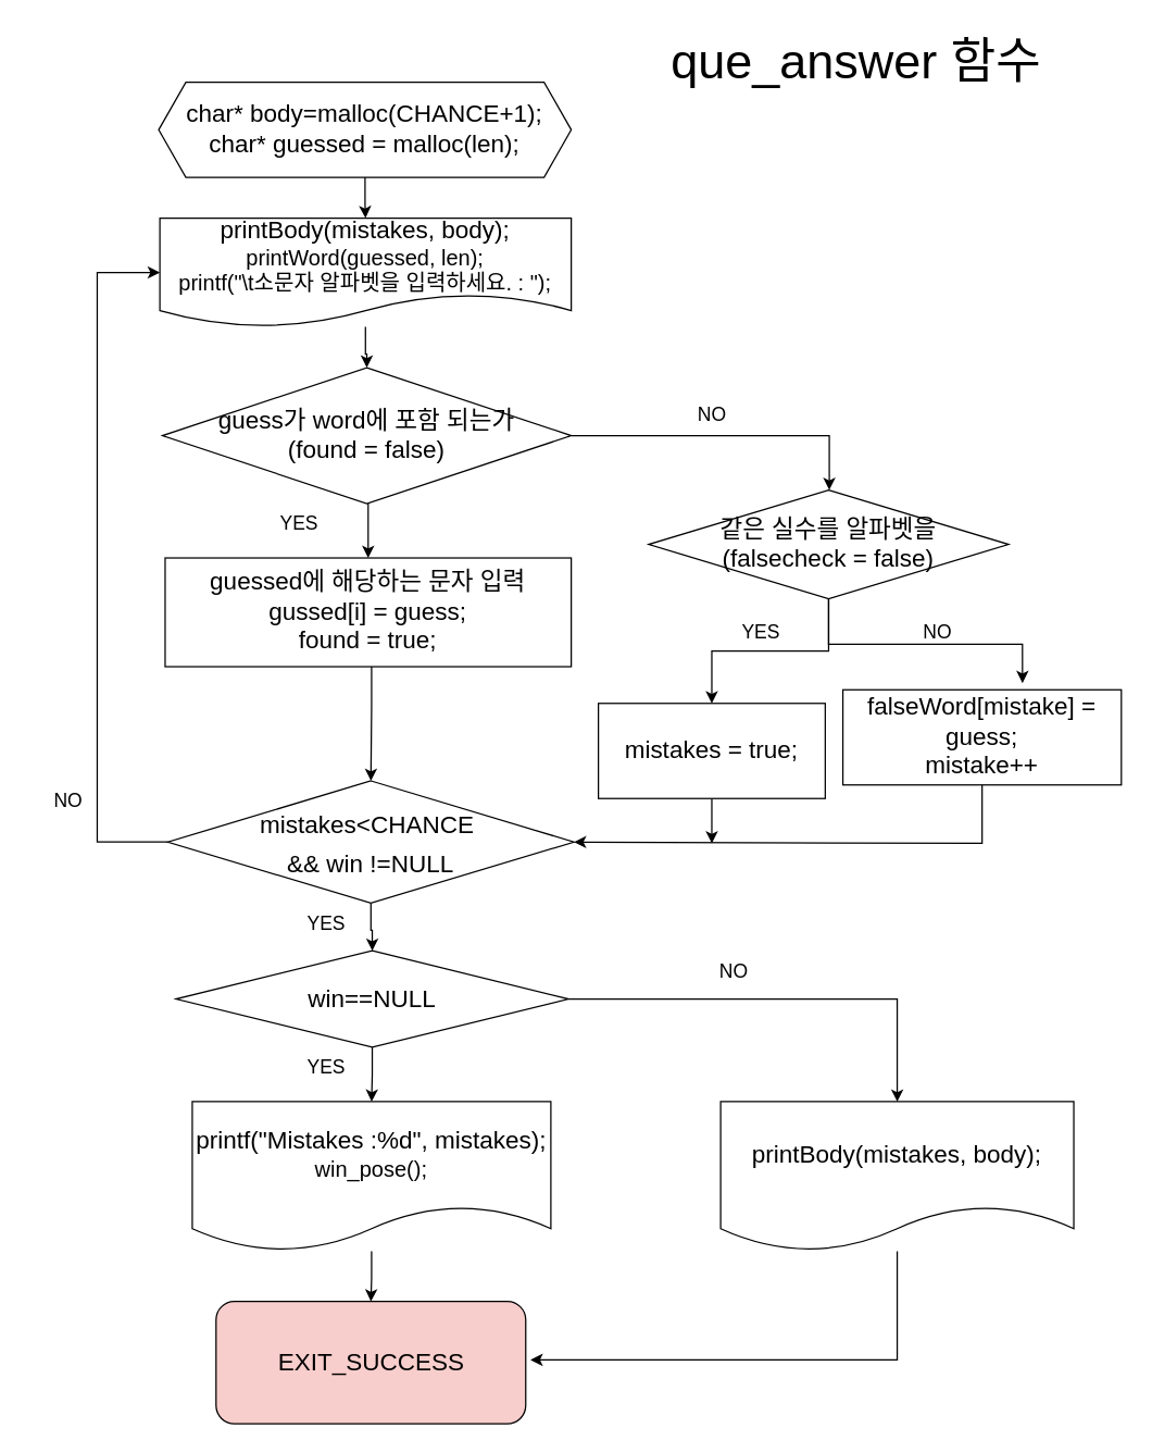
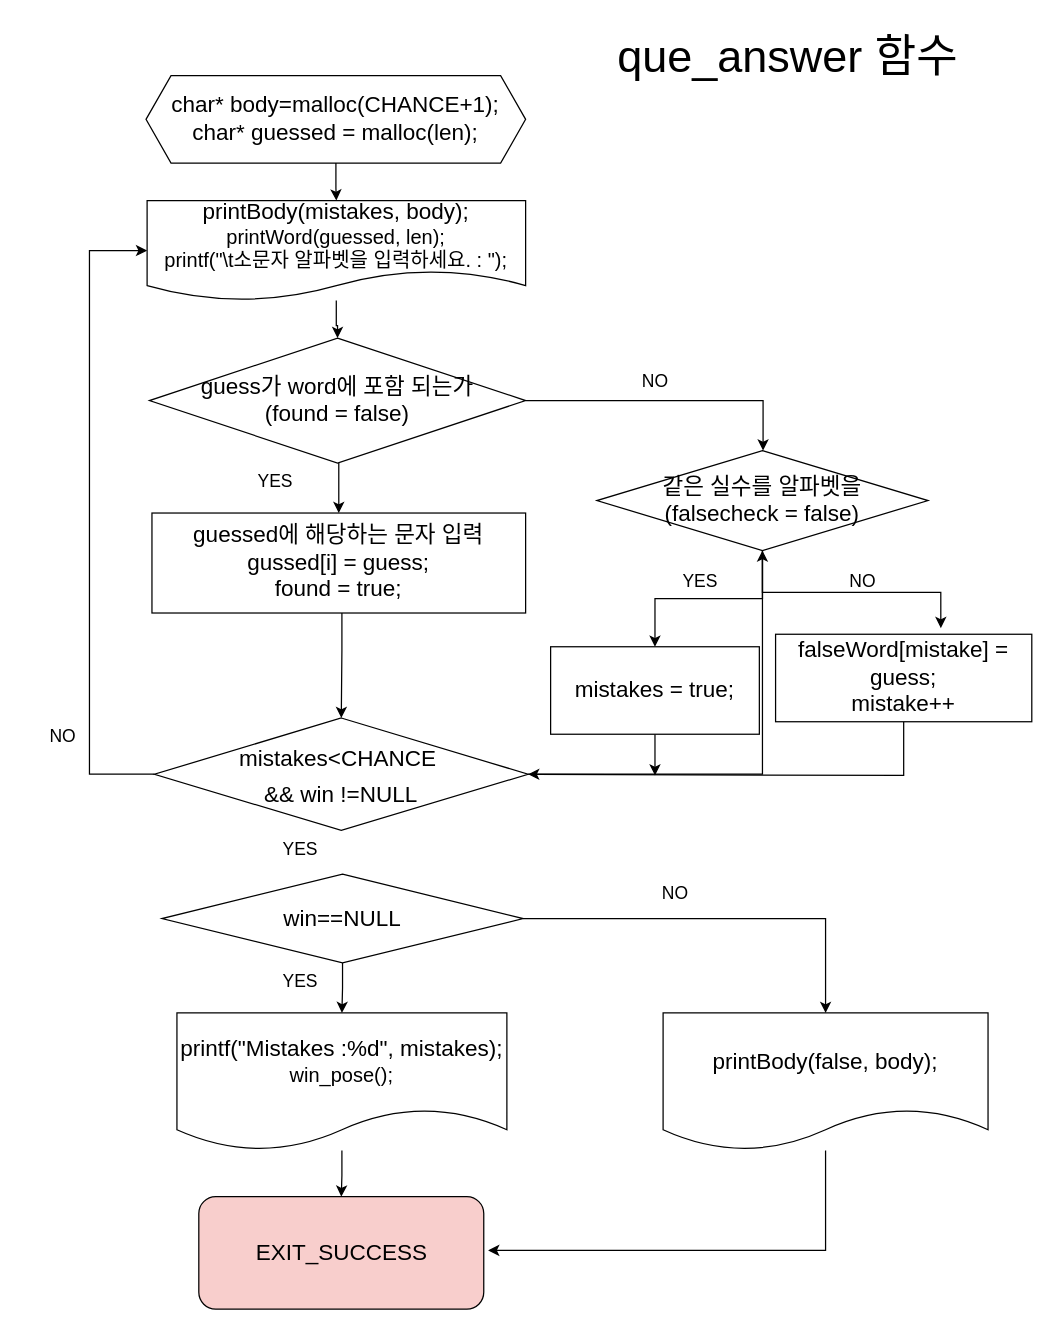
- <mxCell id="31" style="edgeStyle=orthogonalEdgeStyle;rounded=0;orthogonalLoop=1;jettySize=auto;html=1;entryX=0.5;entryY=0;entryDx=0;entryDy=0;fontSize=18;" edge="1" parent="1" source="32" target="29"><mxGeometry relative="1" as="geometry" /></mxCell>
+ <mxCell id="31" style="edgeStyle=orthogonalEdgeStyle;rounded=0;orthogonalLoop=1;jettySize=auto;html=1;fontSize=18;" edge="1" parent="1" source="32" target="16"><mxGeometry relative="1" as="geometry" /></mxCell>
- <mxCell id="25" value="&lt;font style=&quot;font-size: 18px;&quot;&gt;printBody(mistakes, body);&lt;/font&gt;" style="shape=document;whiteSpace=wrap;html=1;boundedLbl=1;" parent="1" vertex="1"><mxGeometry x="530" y="810" width="260" height="110" as="geometry" /></mxCell>
+ <mxCell id="25" value="&lt;font style=&quot;font-size: 18px;&quot;&gt;printBody(false, body);&lt;/font&gt;" style="shape=document;whiteSpace=wrap;html=1;boundedLbl=1;" parent="1" vertex="1"><mxGeometry x="530" y="810" width="260" height="110" as="geometry" /></mxCell>
